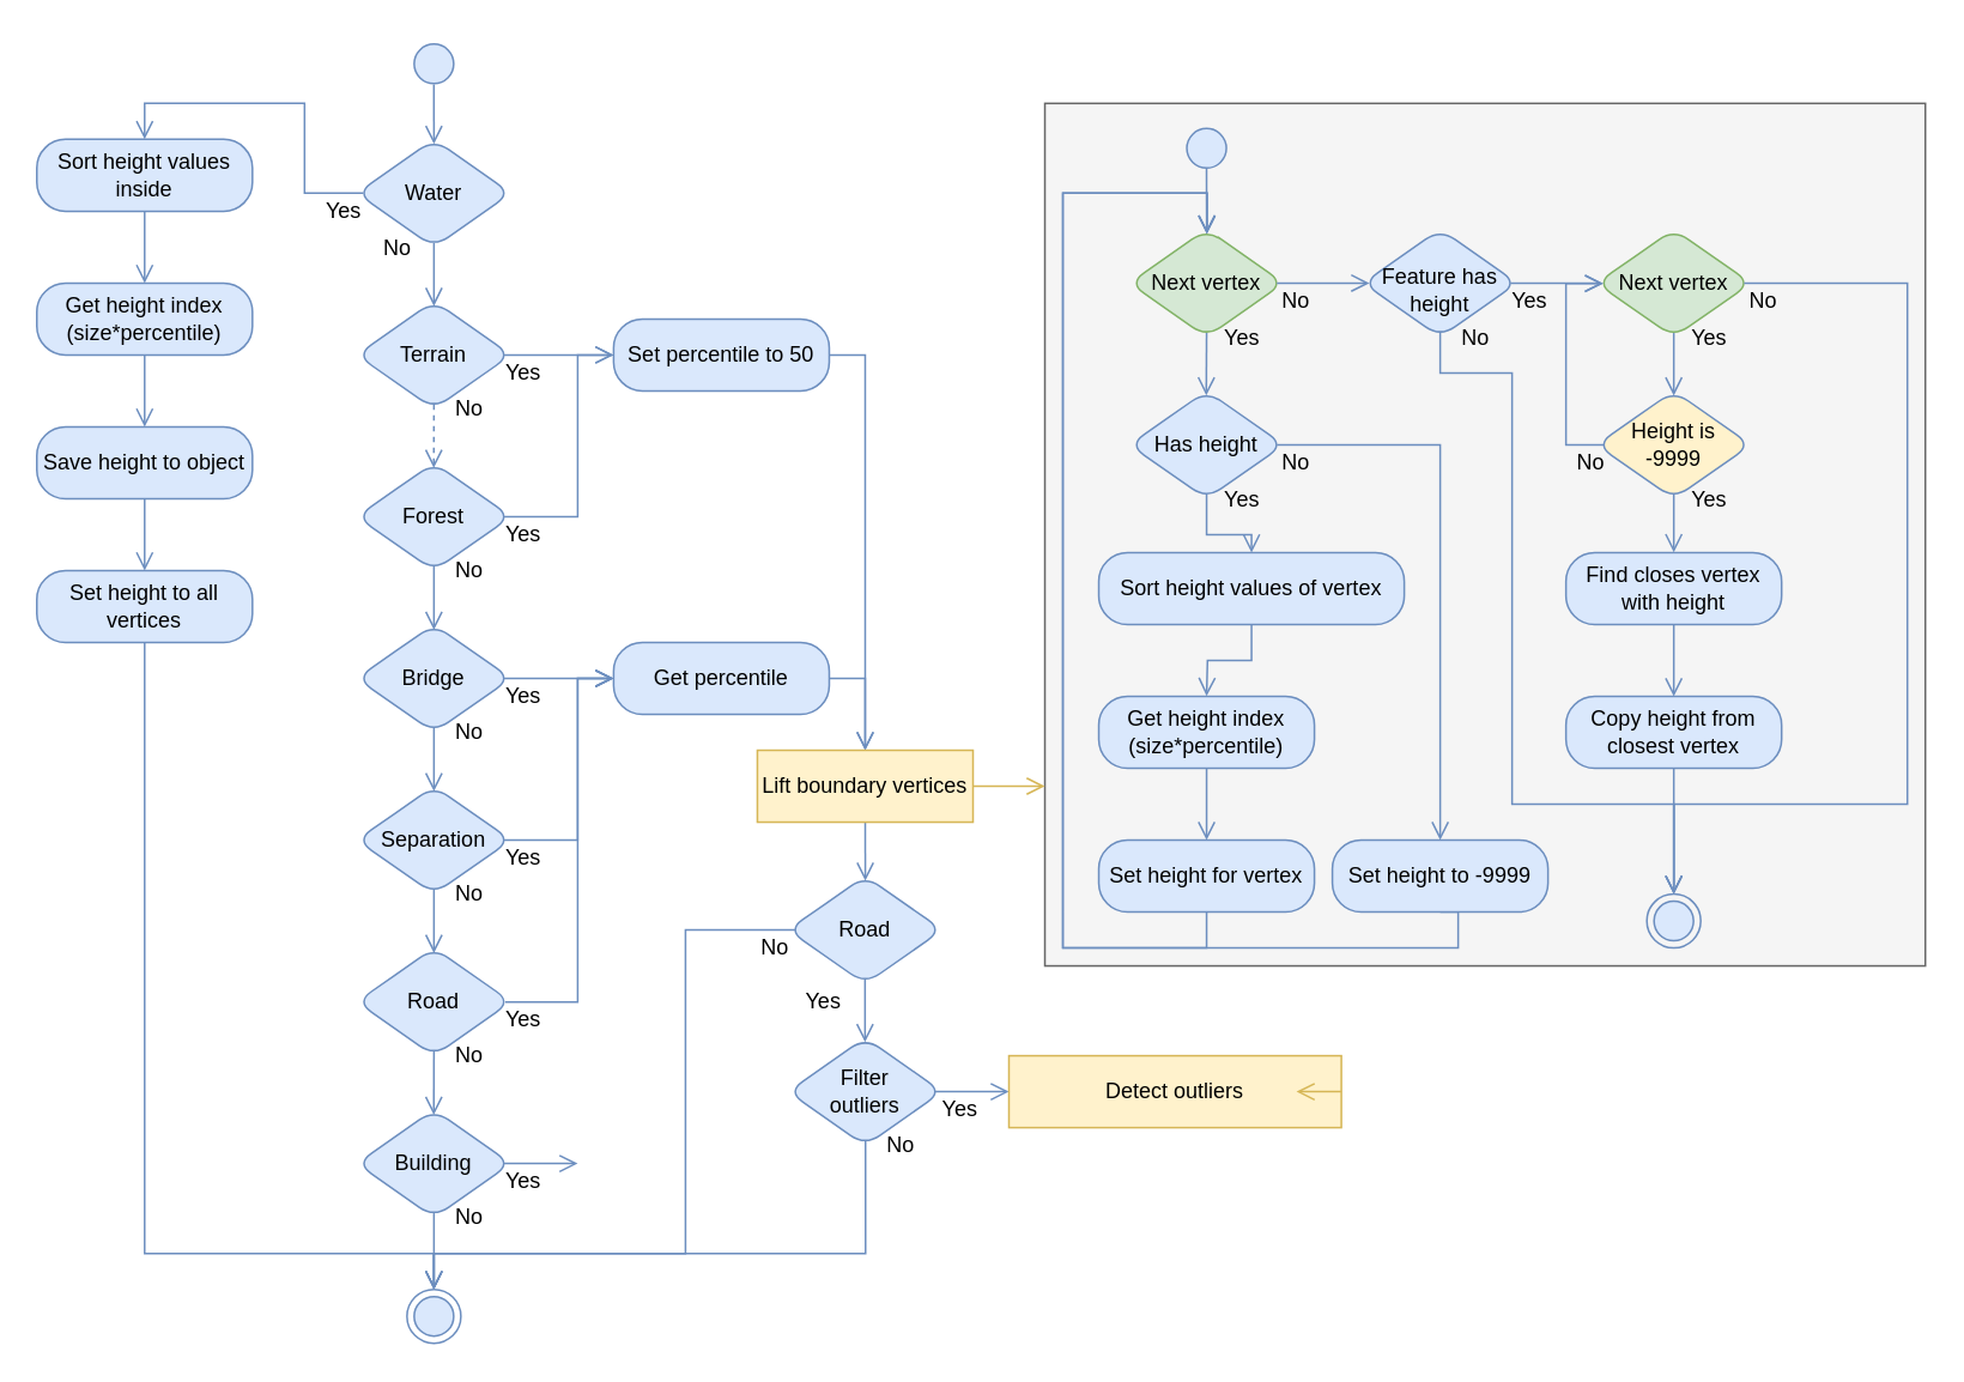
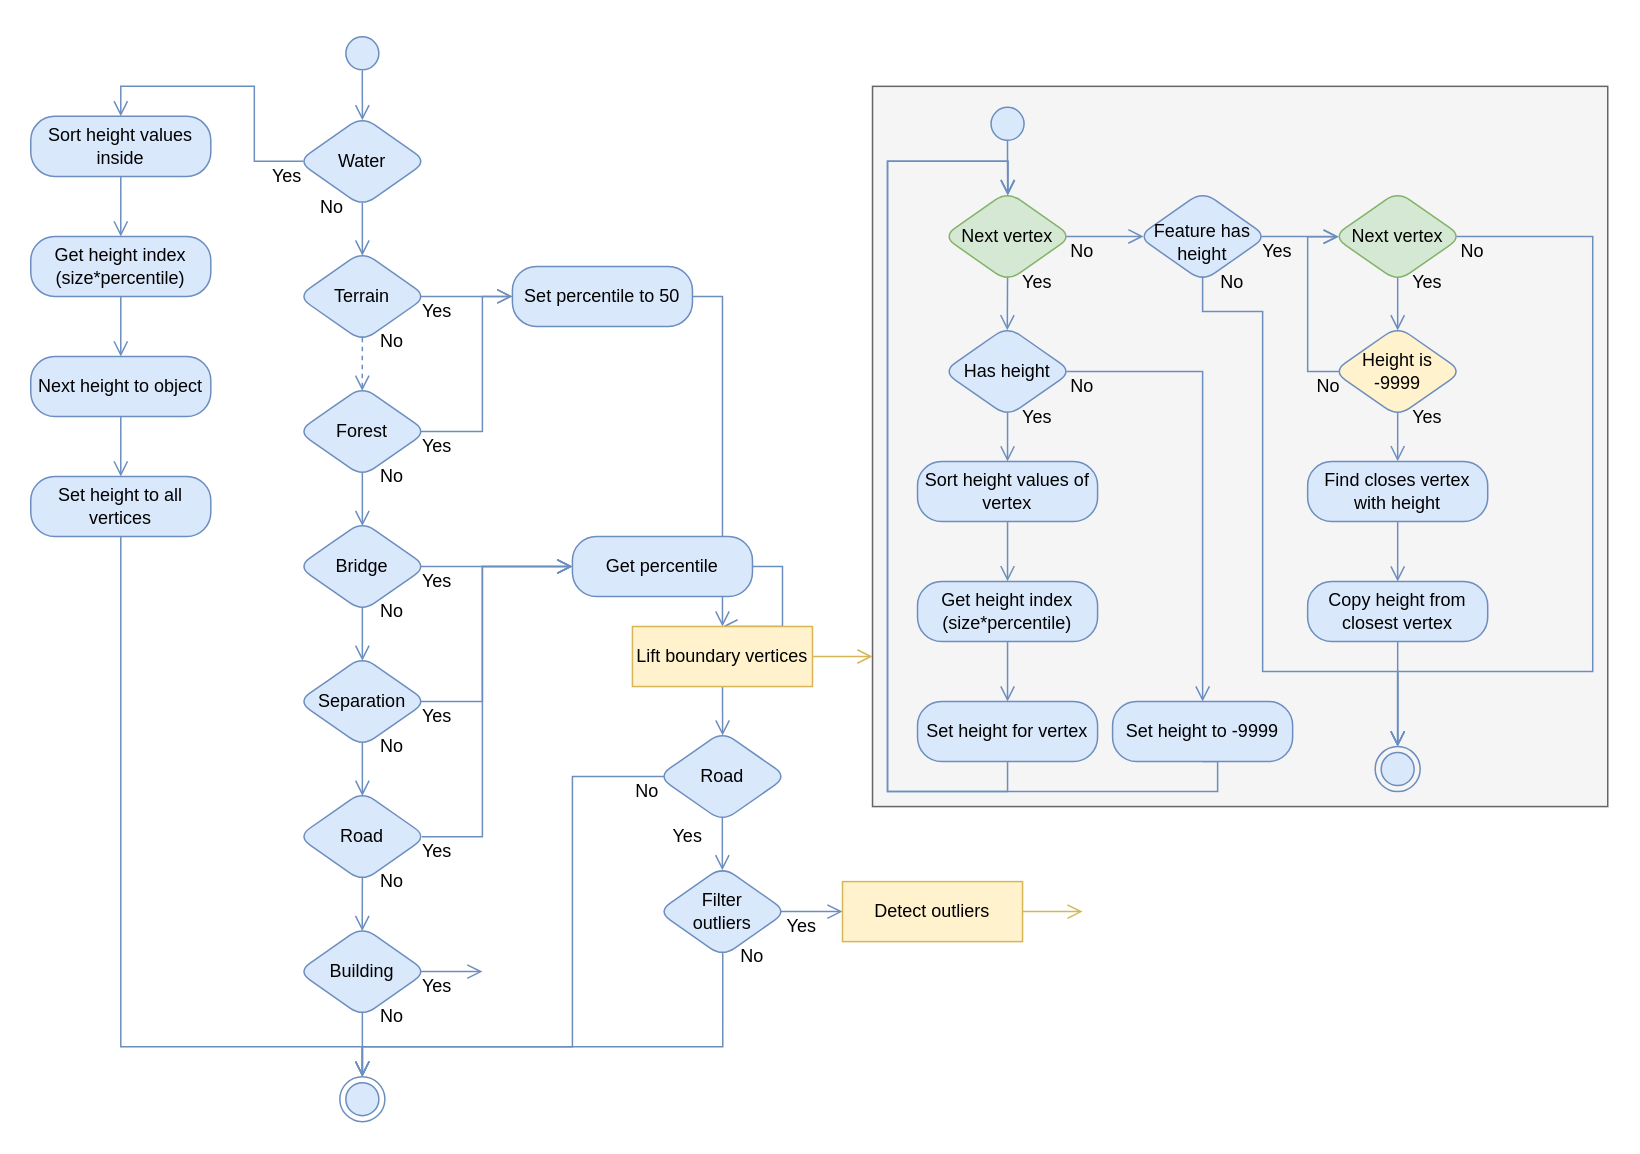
- <mxCell id="46" value="Save height to object" style="rounded=1;whiteSpace=wrap;html=1;arcSize=40;fillColor=#dae8fc;strokeColor=#6c8ebf;shadow=0;" vertex="1" parent="1"><mxGeometry x="20" y="237" width="120" height="40" as="geometry" /></mxCell>
+ <mxCell id="46" value="Next height to object" style="rounded=1;whiteSpace=wrap;html=1;arcSize=40;fillColor=#dae8fc;strokeColor=#6c8ebf;shadow=0;" vertex="1" parent="1"><mxGeometry x="20" y="237" width="120" height="40" as="geometry" /></mxCell>
- <mxCell id="66" value="Sort height values of vertex" style="rounded=1;whiteSpace=wrap;html=1;arcSize=40;fillColor=#dae8fc;strokeColor=#6c8ebf;shadow=0;" vertex="1" parent="1"><mxGeometry x="611" y="307" width="170" height="40" as="geometry" /></mxCell>
+ <mxCell id="66" value="Sort height values of vertex" style="rounded=1;whiteSpace=wrap;html=1;arcSize=40;fillColor=#dae8fc;strokeColor=#6c8ebf;shadow=0;" vertex="1" parent="1"><mxGeometry x="611" y="307" width="120" height="40" as="geometry" /></mxCell>
- <mxCell id="89" value="Get percentile" style="rounded=1;whiteSpace=wrap;html=1;arcSize=40;fillColor=#dae8fc;strokeColor=#6c8ebf;shadow=0;" vertex="1" parent="1"><mxGeometry x="341" y="357" width="120" height="40" as="geometry" /></mxCell>
+ <mxCell id="89" value="Get percentile" style="rounded=1;whiteSpace=wrap;html=1;arcSize=40;fillColor=#dae8fc;strokeColor=#6c8ebf;shadow=0;" vertex="1" parent="1"><mxGeometry x="381" y="357" width="120" height="40" as="geometry" /></mxCell>
- <mxCell id="106" value="Detect outliers" style="rounded=0;whiteSpace=wrap;html=1;arcSize=40;fillColor=#fff2cc;strokeColor=#d6b656;shadow=0;glass=0;" vertex="1" parent="1"><mxGeometry x="561" y="587" width="185" height="40" as="geometry" /></mxCell>
+ <mxCell id="106" value="Detect outliers" style="rounded=0;whiteSpace=wrap;html=1;arcSize=40;fillColor=#fff2cc;strokeColor=#d6b656;shadow=0;glass=0;" vertex="1" parent="1"><mxGeometry x="561" y="587" width="120" height="40" as="geometry" /></mxCell>
